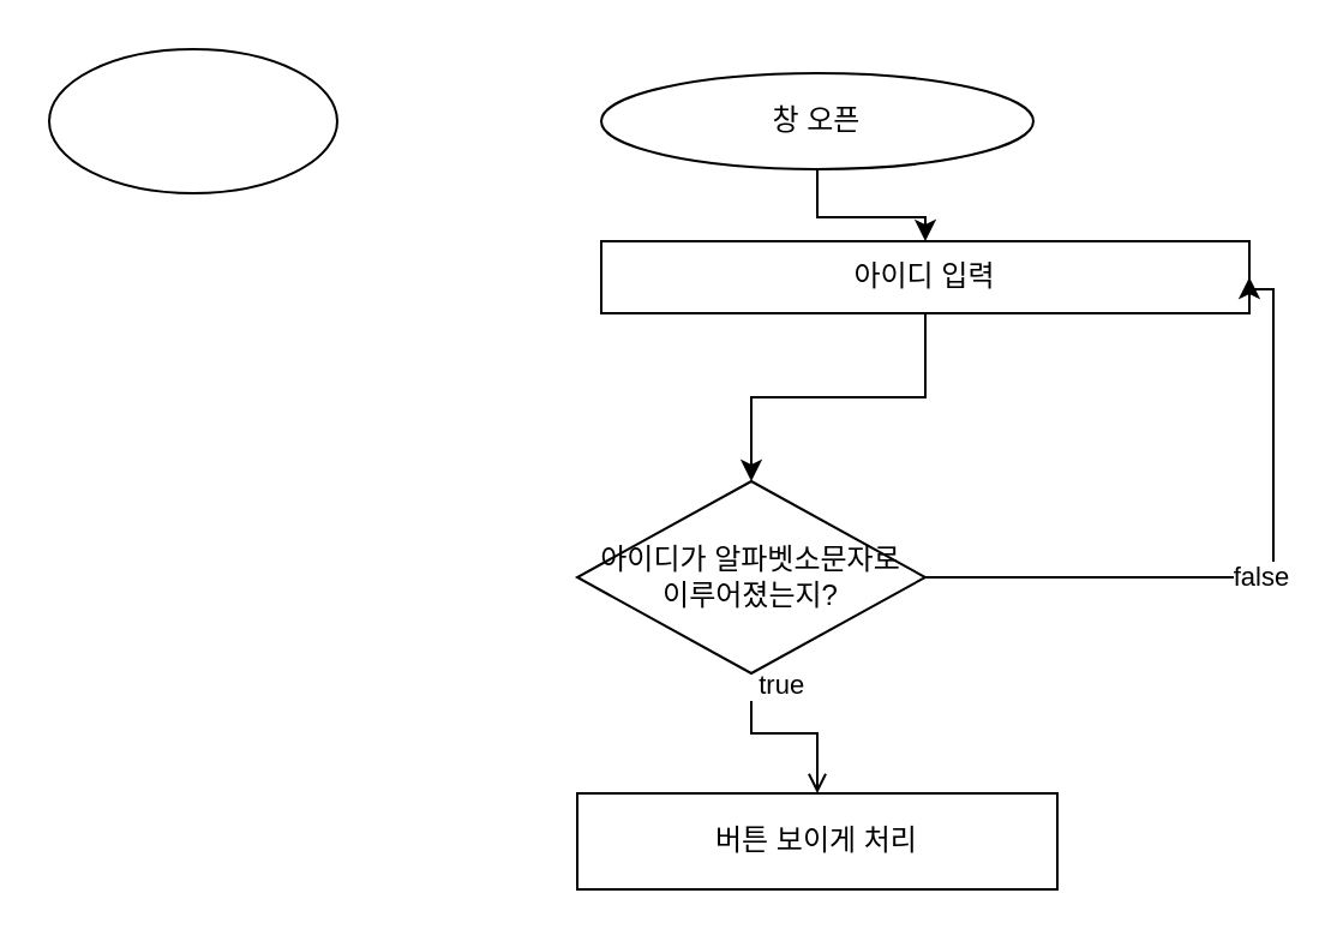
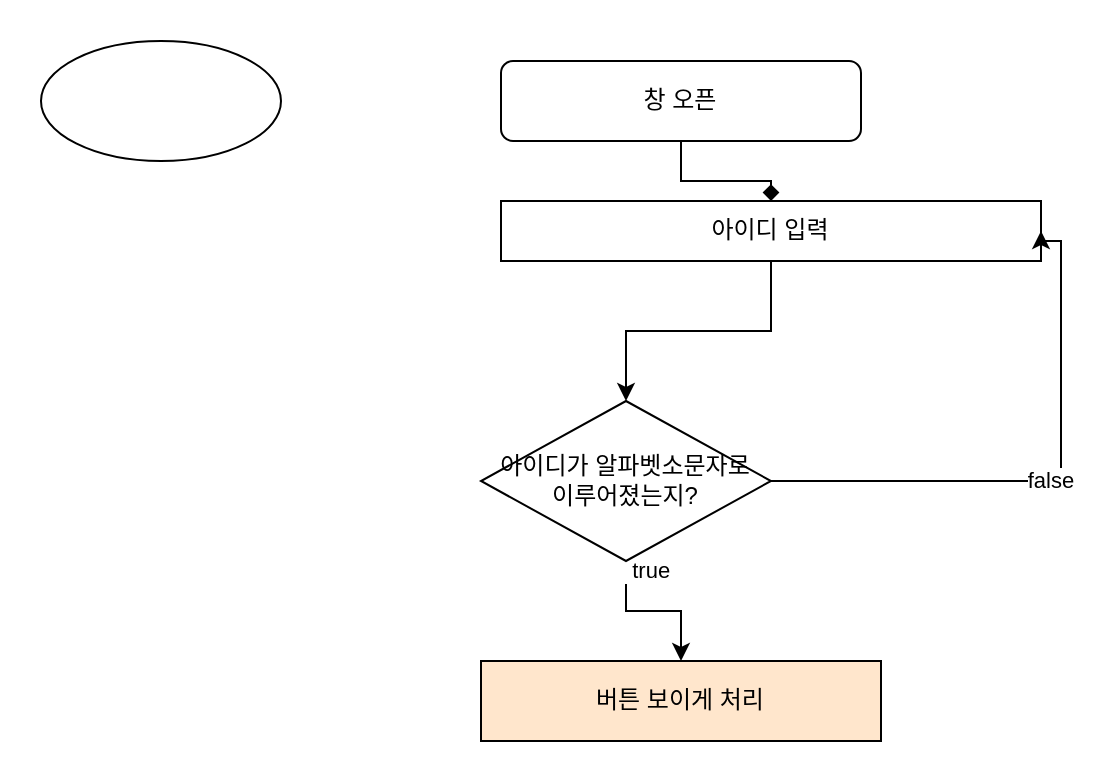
- <mxCell id="4" value="창 오픈" style="ellipse;whiteSpace=wrap;html=1;" vertex="1" parent="1"><mxGeometry x="250" y="30" width="180" height="40" as="geometry" /></mxCell>
+ <mxCell id="4" value="창 오픈" style="whiteSpace=wrap;html=1;rounded=1;" vertex="1" parent="1"><mxGeometry x="250" y="30" width="180" height="40" as="geometry" /></mxCell>
- <mxCell id="3" style="edgeStyle=orthogonalEdgeStyle;rounded=0;orthogonalLoop=1;jettySize=auto;html=1;exitX=0.5;exitY=1;exitDx=0;exitDy=0;entryX=0.5;entryY=0;entryDx=0;entryDy=0;" edge="1" parent="1" source="4" target="6"><mxGeometry relative="1" as="geometry" /></mxCell>
+ <mxCell id="3" style="edgeStyle=orthogonalEdgeStyle;rounded=0;orthogonalLoop=1;jettySize=auto;html=1;exitX=0.5;exitY=1;exitDx=0;exitDy=0;entryX=0.5;entryY=0;entryDx=0;entryDy=0;endArrow=diamond;" edge="1" parent="1" source="4" target="6"><mxGeometry relative="1" as="geometry" /></mxCell>
- <mxCell id="7" value="&amp;nbsp; &amp;nbsp; true" style="edgeStyle=orthogonalEdgeStyle;rounded=0;orthogonalLoop=1;jettySize=auto;html=1;endArrow=open;" edge="1" parent="1" source="9" target="10"><mxGeometry x="-0.2" y="20" relative="1" as="geometry"><mxPoint as="offset" /></mxGeometry></mxCell>
+ <mxCell id="7" value="&amp;nbsp; &amp;nbsp; true" style="edgeStyle=orthogonalEdgeStyle;rounded=0;orthogonalLoop=1;jettySize=auto;html=1;" edge="1" parent="1" source="9" target="10"><mxGeometry x="-0.2" y="20" relative="1" as="geometry"><mxPoint as="offset" /></mxGeometry></mxCell>
- <mxCell id="10" value="버튼 보이게 처리" style="whiteSpace=wrap;html=1;rounded=0;" vertex="1" parent="1"><mxGeometry x="240" y="330" width="200" height="40" as="geometry" /></mxCell>
+ <mxCell id="10" value="버튼 보이게 처리" style="whiteSpace=wrap;html=1;rounded=0;fillColor=#ffe6cc;" vertex="1" parent="1"><mxGeometry x="240" y="330" width="200" height="40" as="geometry" /></mxCell>
